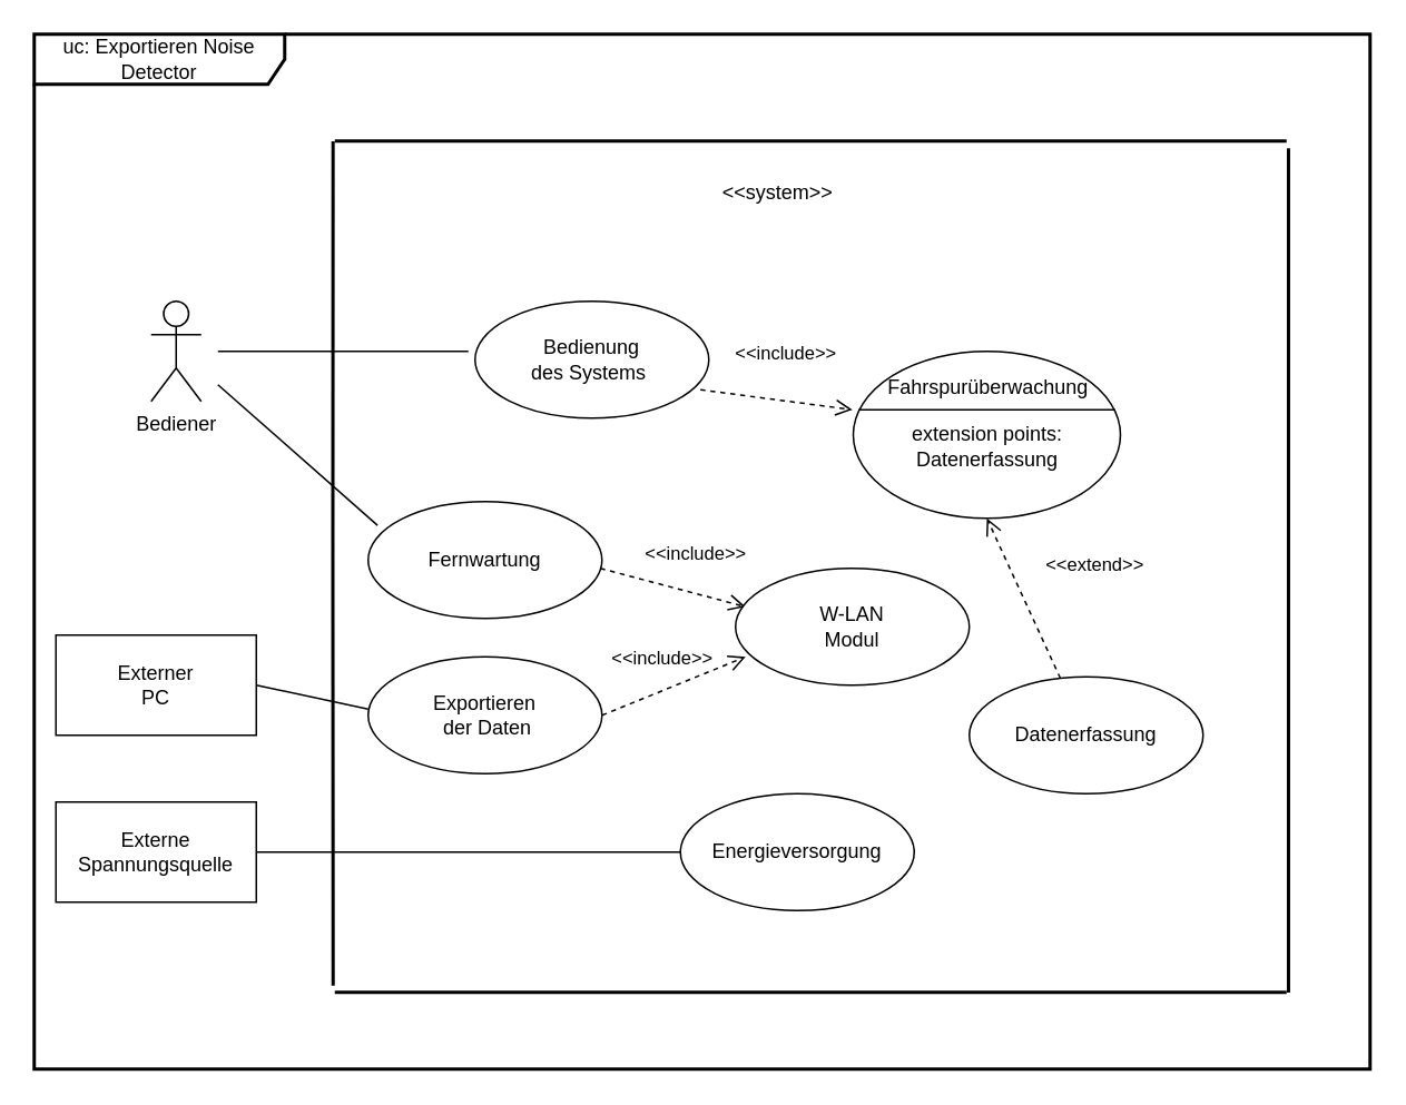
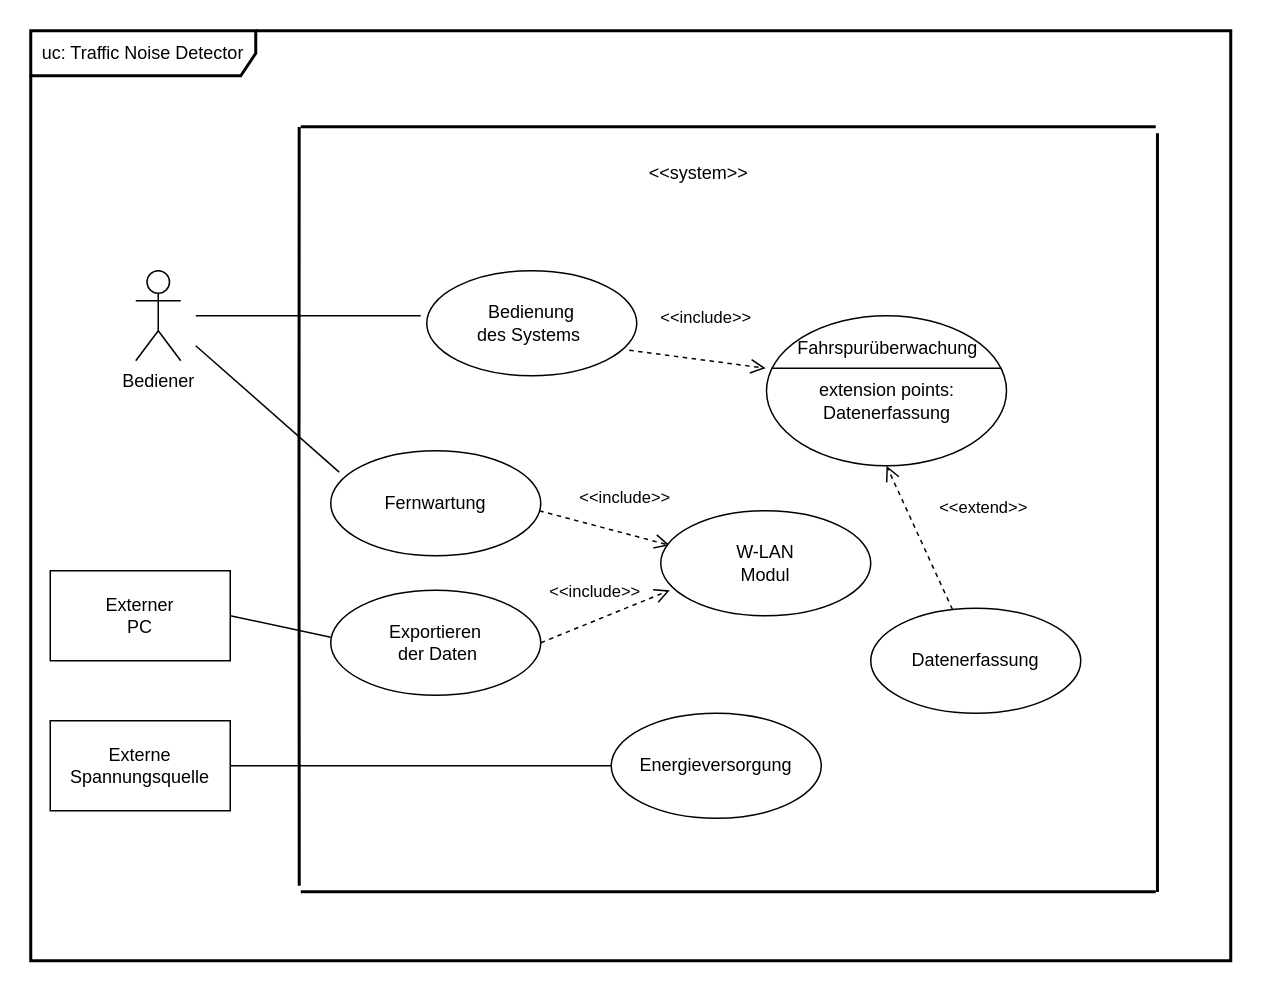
- <mxCell id="26" value="&lt;span&gt;uc: Exportieren Noise Detector&lt;/span&gt;" style="shape=umlFrame;whiteSpace=wrap;html=1;strokeWidth=2;width=150;height=30;" vertex="1" parent="1"><mxGeometry x="20" y="20" width="800" height="620" as="geometry" /></mxCell>
+ <mxCell id="26" value="&lt;span&gt;uc: Traffic Noise Detector&lt;/span&gt;" style="shape=umlFrame;whiteSpace=wrap;html=1;strokeWidth=2;width=150;height=30;" vertex="1" parent="1"><mxGeometry x="20" y="20" width="800" height="620" as="geometry" /></mxCell>
